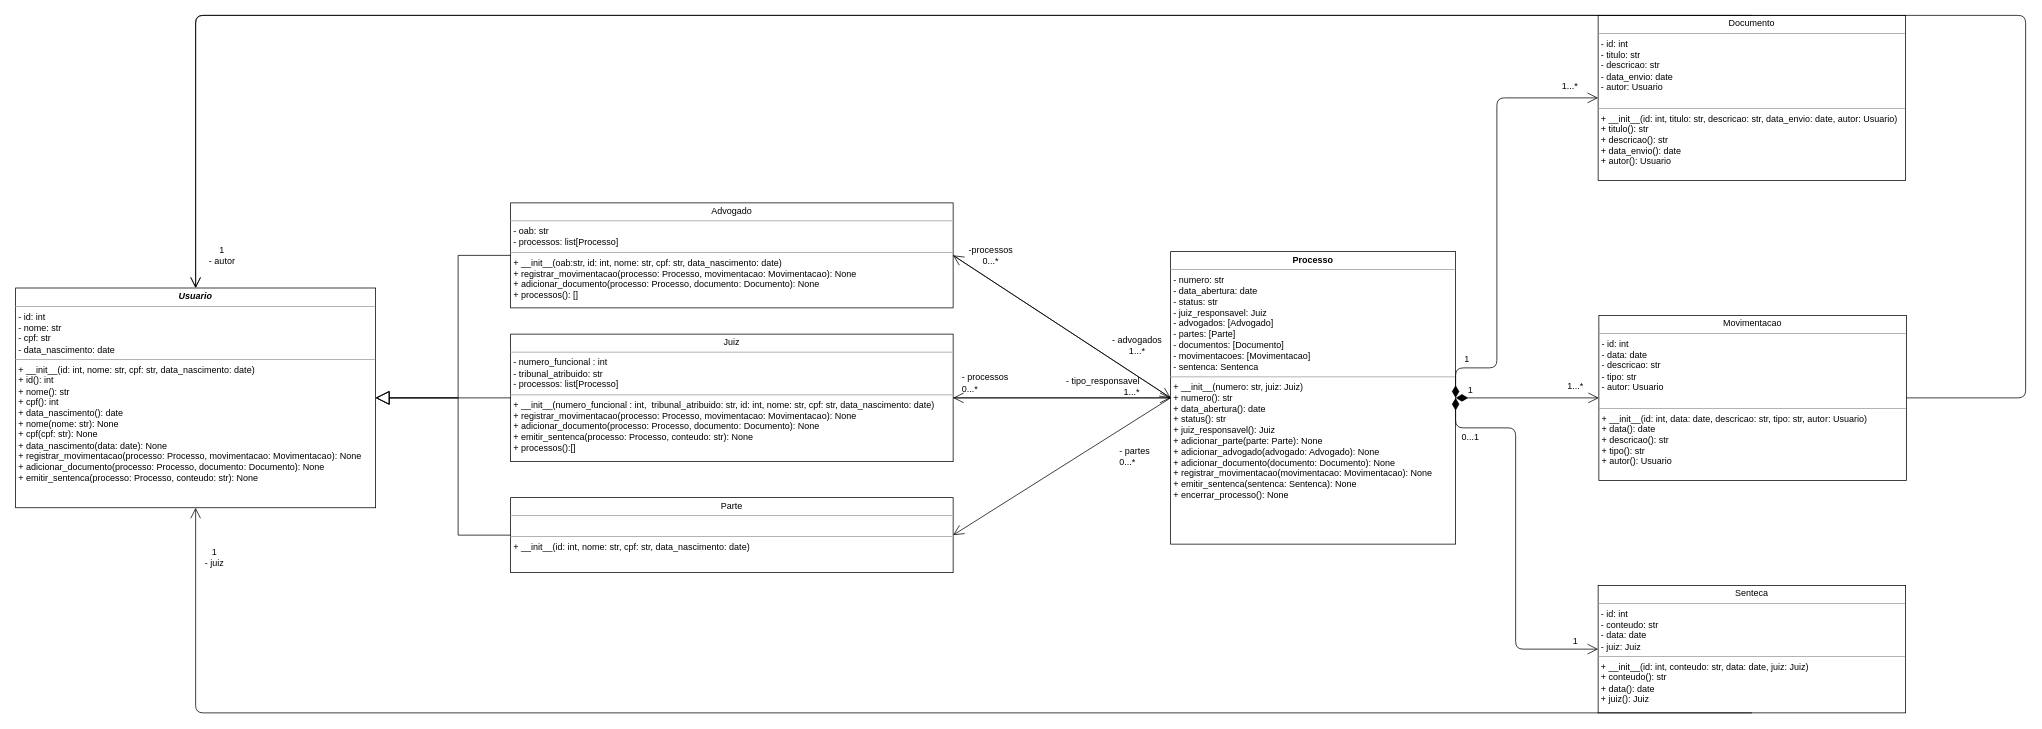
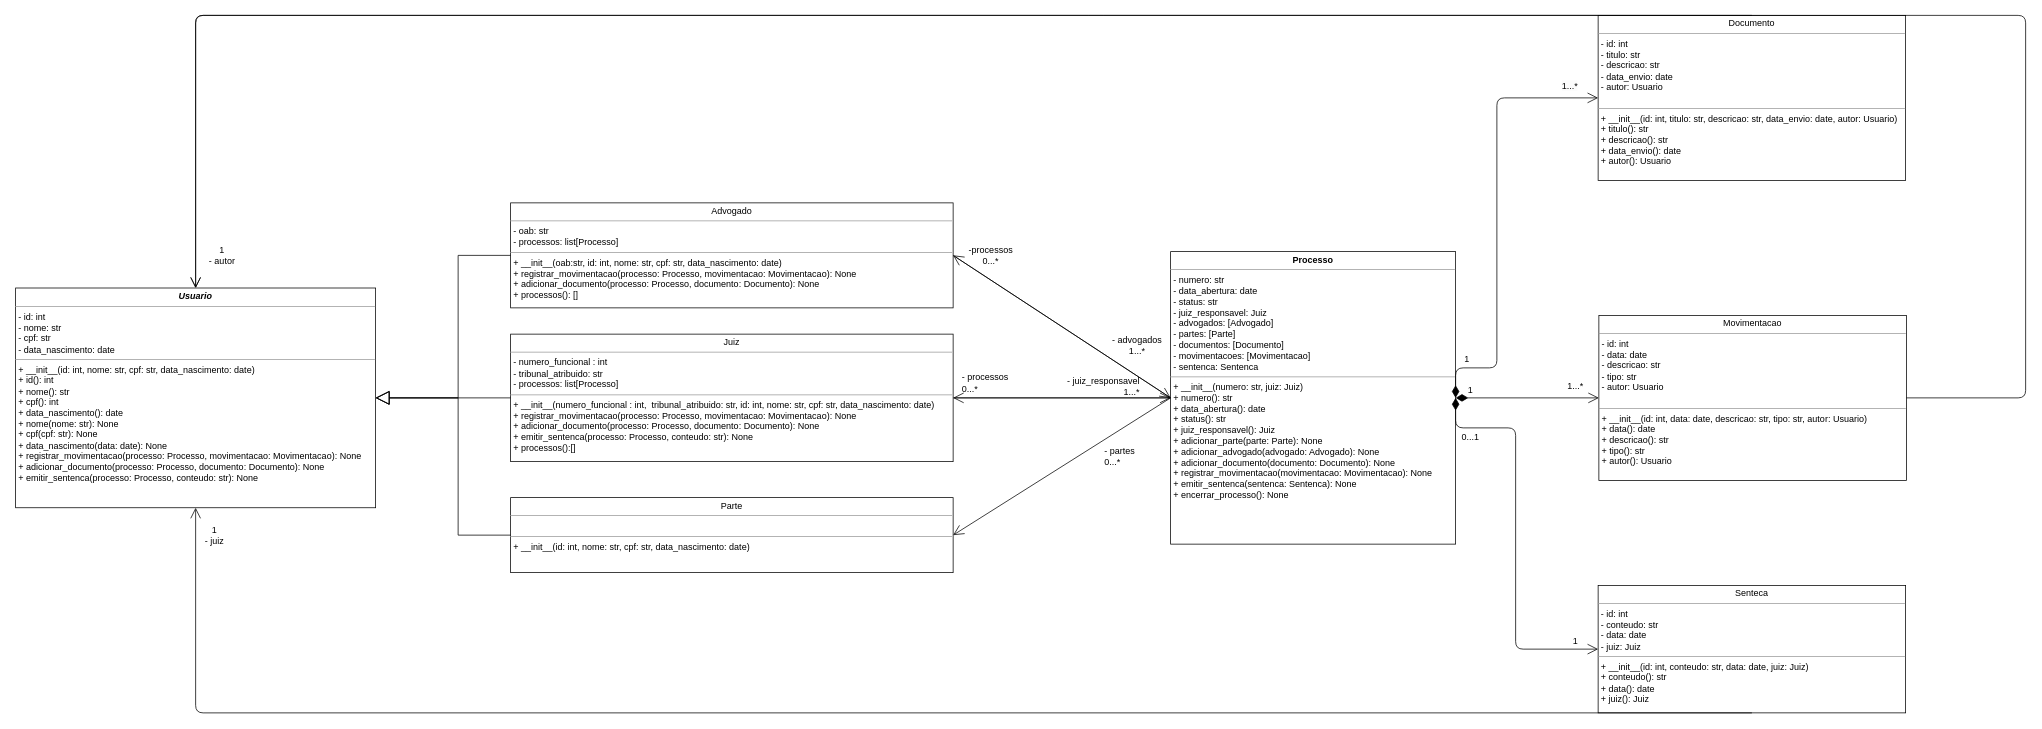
- <mxCell id="35" value="&lt;div&gt;- tipo_responsavel&lt;/div&gt;1...*" style="text;html=1;align=right;verticalAlign=middle;resizable=0;points=[];autosize=1;strokeColor=none;fillColor=none;" parent="1" vertex="1"><mxGeometry x="1400" y="495" width="120" height="40" as="geometry" /></mxCell>
+ <mxCell id="35" value="&lt;div&gt;- juiz_responsavel&lt;/div&gt;1...*" style="text;html=1;align=right;verticalAlign=middle;resizable=0;points=[];autosize=1;strokeColor=none;fillColor=none;" parent="1" vertex="1"><mxGeometry x="1400" y="495" width="120" height="40" as="geometry" /></mxCell>
- <mxCell id="37" value="&lt;div&gt;- partes&lt;/div&gt;&lt;div style=&quot;&quot;&gt;&lt;span style=&quot;background-color: transparent;&quot;&gt;0...*&lt;/span&gt;&lt;/div&gt;" style="text;html=1;align=left;verticalAlign=middle;resizable=0;points=[];autosize=1;strokeColor=none;fillColor=none;" parent="1" vertex="1"><mxGeometry x="1490" y="588" width="60" height="40" as="geometry" /></mxCell>
+ <mxCell id="37" value="&lt;div&gt;- partes&lt;/div&gt;&lt;div style=&quot;&quot;&gt;&lt;span style=&quot;background-color: transparent;&quot;&gt;0...*&lt;/span&gt;&lt;/div&gt;" style="text;html=1;align=left;verticalAlign=middle;resizable=0;points=[];autosize=1;strokeColor=none;fillColor=none;" parent="1" vertex="1"><mxGeometry x="1470" y="588" width="60" height="40" as="geometry" /></mxCell>
- <mxCell id="27" value="1&lt;div&gt;- juiz&lt;/div&gt;" style="text;html=1;align=center;verticalAlign=middle;resizable=0;points=[];autosize=1;strokeColor=none;fillColor=none;" parent="1" vertex="1"><mxGeometry x="260" y="723" width="50" height="40" as="geometry" /></mxCell>
+ <mxCell id="27" value="1&lt;div&gt;- juiz&lt;/div&gt;" style="text;html=1;align=center;verticalAlign=middle;resizable=0;points=[];autosize=1;strokeColor=none;fillColor=none;" parent="1" vertex="1"><mxGeometry x="260" y="693" width="50" height="40" as="geometry" /></mxCell>
